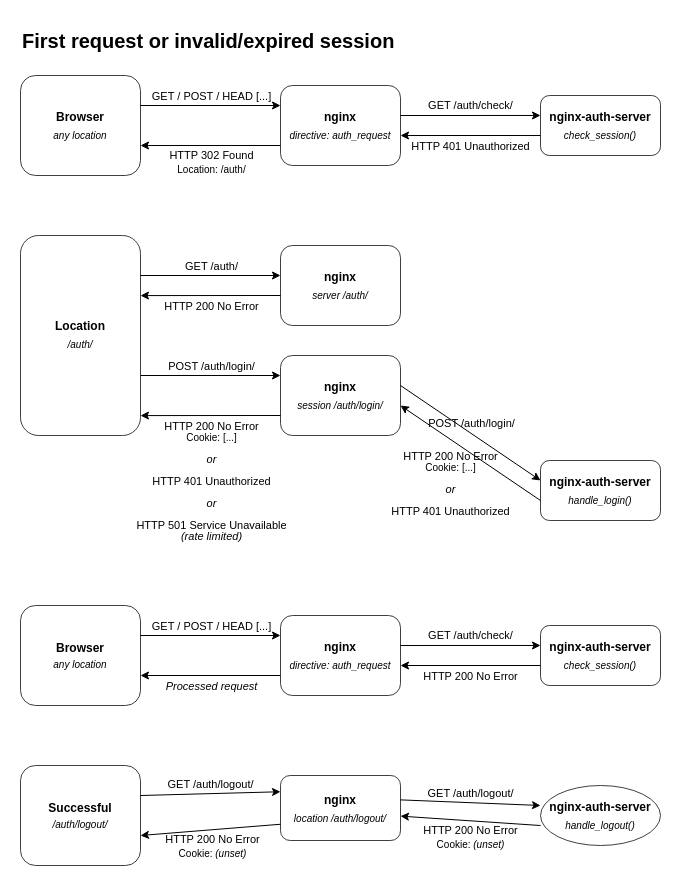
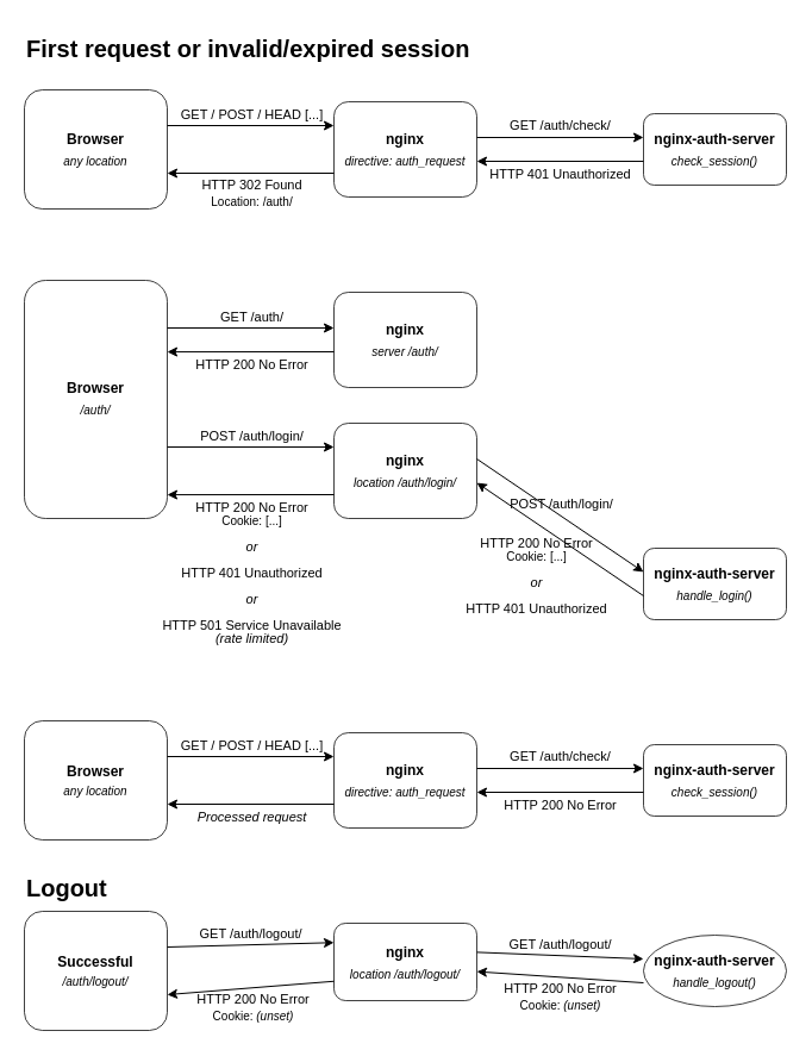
- <mxCell id="14" value="&lt;div style=&quot;line-height: 150%;&quot;&gt;&lt;div&gt;&lt;b&gt;Location&lt;/b&gt;&lt;/div&gt;&lt;div&gt;&lt;font style=&quot;font-size: 10px;&quot;&gt;&lt;i&gt;/auth/&lt;/i&gt;&lt;/font&gt;&lt;/div&gt;&lt;/div&gt;" style="rounded=1;whiteSpace=wrap;html=1;labelBackgroundColor=none;shadow=0;opacity=75;" parent="1" vertex="1"><mxGeometry y="235" width="120" height="200" as="geometry" x="20" /></mxCell>
+ <mxCell id="14" value="&lt;div style=&quot;line-height: 150%;&quot;&gt;&lt;div&gt;&lt;b&gt;Browser&lt;/b&gt;&lt;/div&gt;&lt;div&gt;&lt;font style=&quot;font-size: 10px;&quot;&gt;&lt;i&gt;/auth/&lt;/i&gt;&lt;/font&gt;&lt;/div&gt;&lt;/div&gt;" style="rounded=1;whiteSpace=wrap;html=1;labelBackgroundColor=none;shadow=0;opacity=75;" parent="1" vertex="1"><mxGeometry y="235" width="120" height="200" as="geometry" x="20" /></mxCell>
- <mxCell id="20" value="&lt;div style=&quot;line-height: 150%;&quot;&gt;&lt;div&gt;&lt;div&gt;&lt;b&gt;nginx&lt;/b&gt;&lt;/div&gt;&lt;div&gt;&lt;i&gt;&lt;font style=&quot;font-size: 10px; line-height: 150%;&quot;&gt;session /auth/login/&lt;/font&gt;&lt;/i&gt;&lt;/div&gt;&lt;/div&gt;&lt;/div&gt;" style="rounded=1;whiteSpace=wrap;html=1;labelBackgroundColor=none;shadow=0;opacity=75;" parent="1" vertex="1"><mxGeometry x="280" y="355" width="120" height="80" as="geometry" /></mxCell>
+ <mxCell id="20" value="&lt;div style=&quot;line-height: 150%;&quot;&gt;&lt;div&gt;&lt;div&gt;&lt;b&gt;nginx&lt;/b&gt;&lt;/div&gt;&lt;div&gt;&lt;i&gt;&lt;font style=&quot;font-size: 10px; line-height: 150%;&quot;&gt;location /auth/login/&lt;/font&gt;&lt;/i&gt;&lt;/div&gt;&lt;/div&gt;&lt;/div&gt;" style="rounded=1;whiteSpace=wrap;html=1;labelBackgroundColor=none;shadow=0;opacity=75;" parent="1" vertex="1"><mxGeometry x="280" y="355" width="120" height="80" as="geometry" /></mxCell>
+ <mxCell id="48" value="&lt;div&gt;Logout&lt;/div&gt;" style="text;strokeColor=none;fillColor=none;html=1;fontSize=20;fontStyle=1;verticalAlign=middle;align=left;labelBackgroundColor=none;" vertex="1" parent="1"><mxGeometry y="725" width="460" height="40" as="geometry" x="20" /></mxCell>
